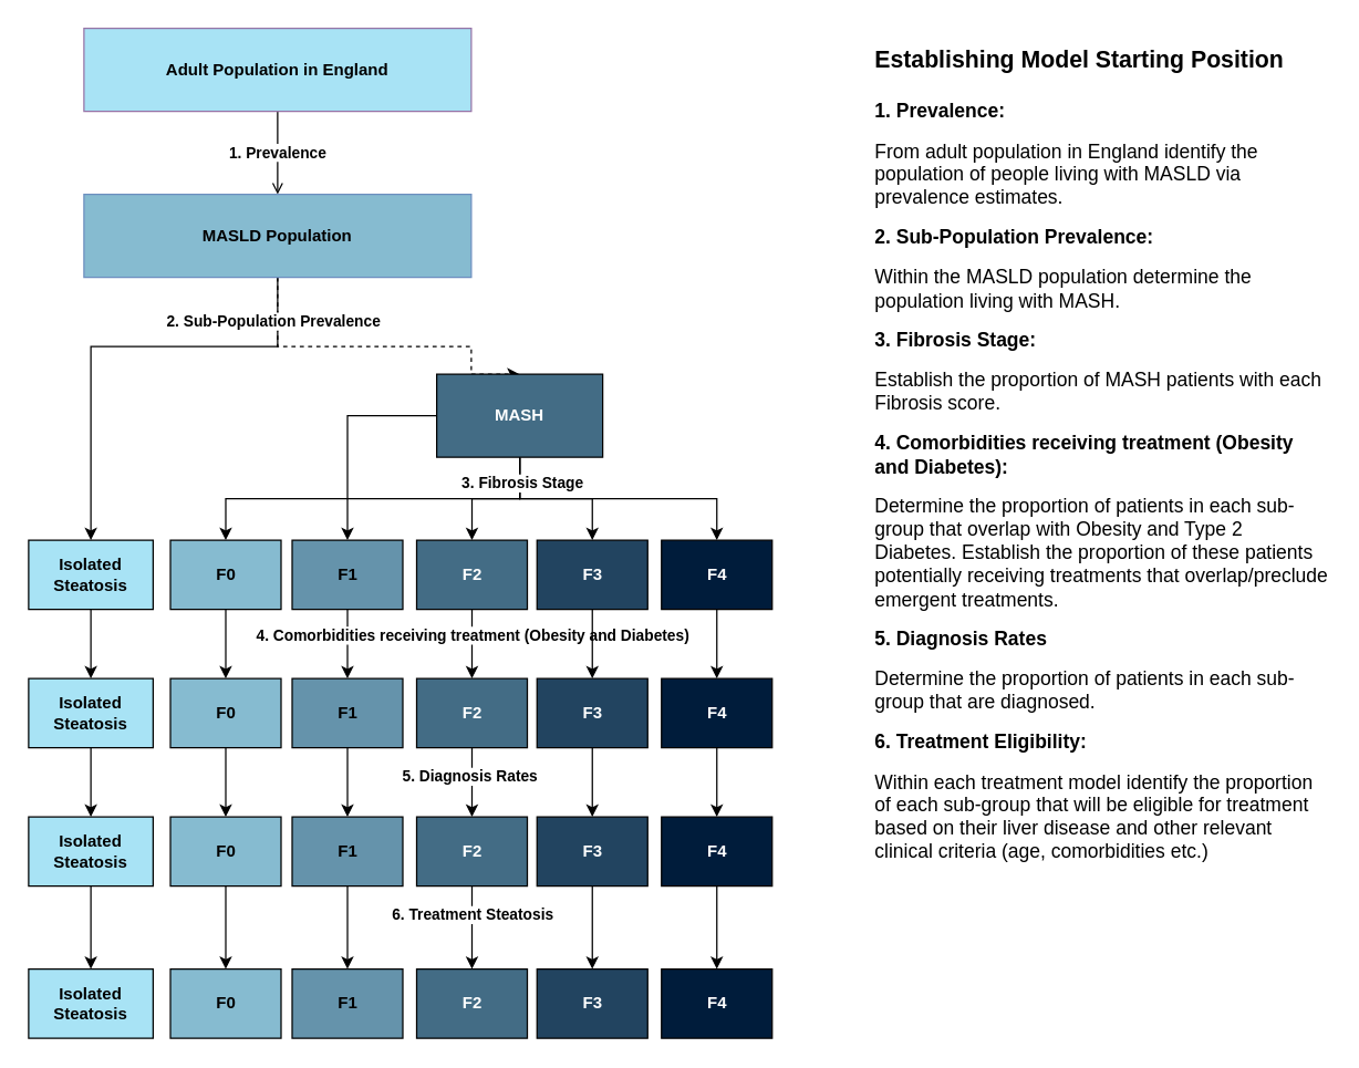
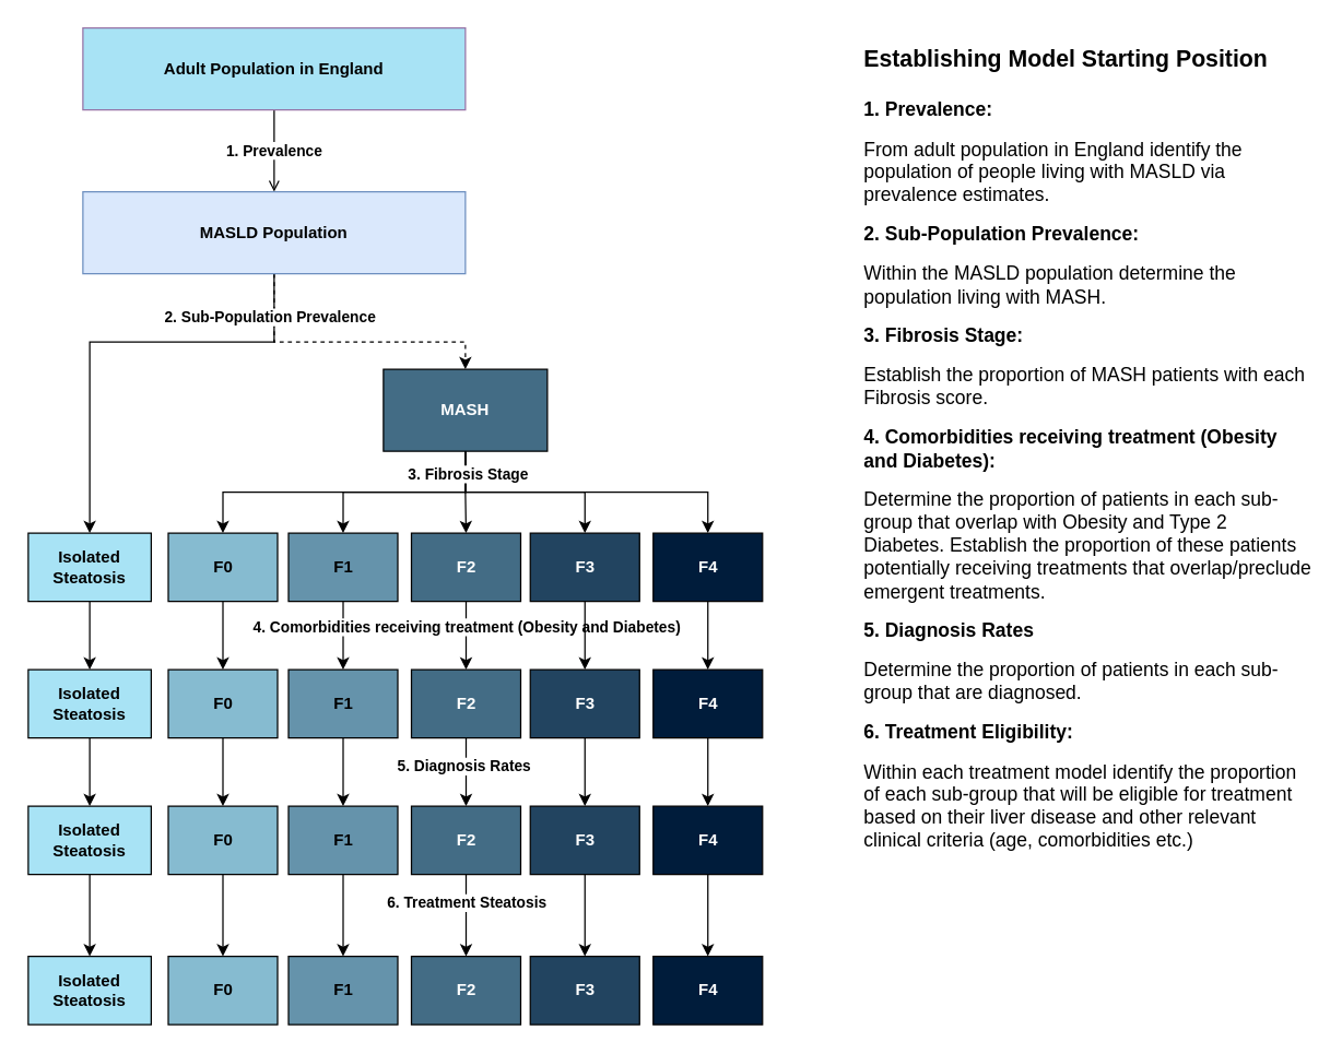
- <mxCell id="7" value="MASLD Population" style="rounded=0;whiteSpace=wrap;html=1;fillColor=#86bbd0;strokeColor=#6c8ebf;fontStyle=1;" parent="1" vertex="1"><mxGeometry x="60" y="140" width="280" height="60" as="geometry" /></mxCell>
+ <mxCell id="7" value="MASLD Population" style="rounded=0;whiteSpace=wrap;html=1;fillColor=#dae8fc;strokeColor=#6c8ebf;fontStyle=1" parent="1" vertex="1"><mxGeometry x="60" y="140" width="280" height="60" as="geometry" /></mxCell>
- <mxCell id="16" value="MASH" style="rounded=0;whiteSpace=wrap;html=1;fillColor=#436C85;fontColor=#FFFFFF;fontStyle=1" parent="1" vertex="1"><mxGeometry x="315" y="270" width="120" height="60" as="geometry" /></mxCell>
+ <mxCell id="16" value="MASH" style="rounded=0;whiteSpace=wrap;html=1;fillColor=#436C85;fontColor=#FFFFFF;fontStyle=1" parent="1" vertex="1"><mxGeometry x="280" y="270" width="120" height="60" as="geometry" /></mxCell>
